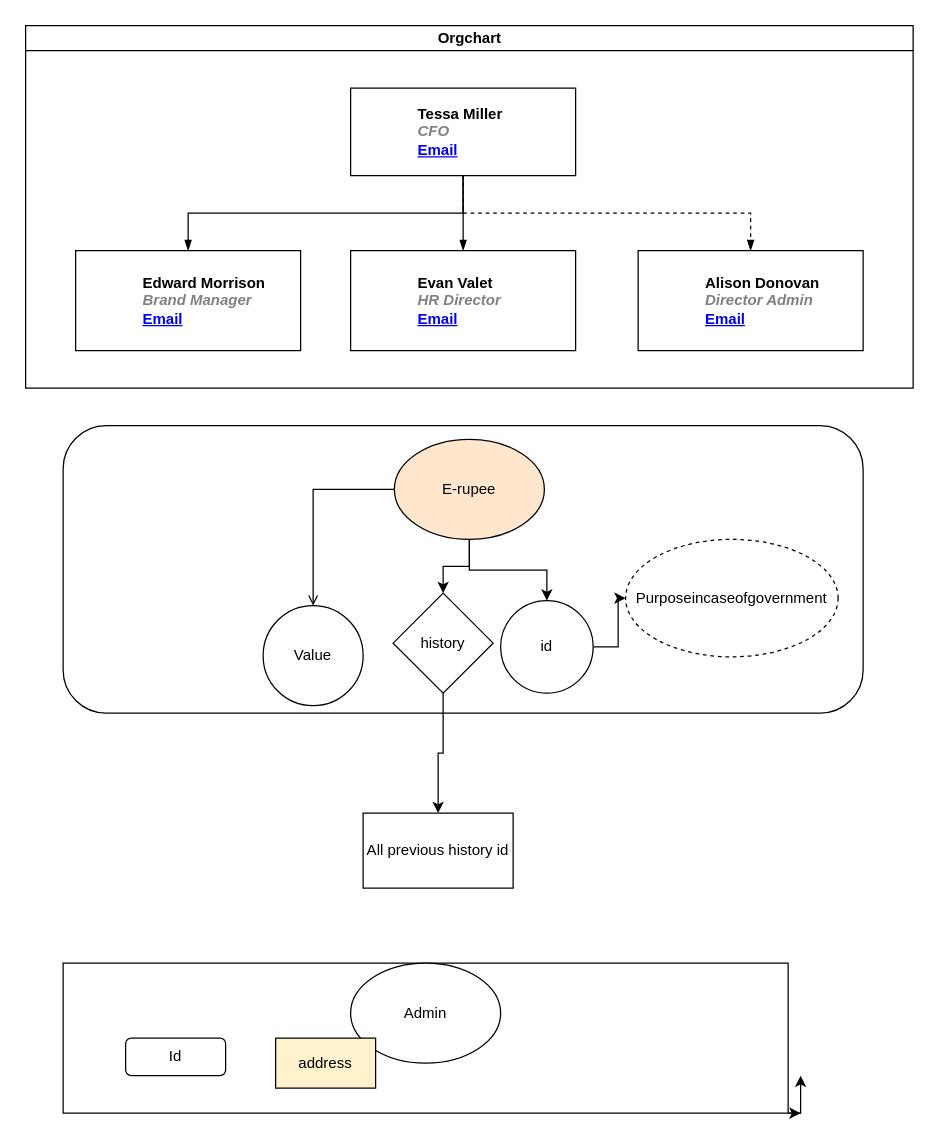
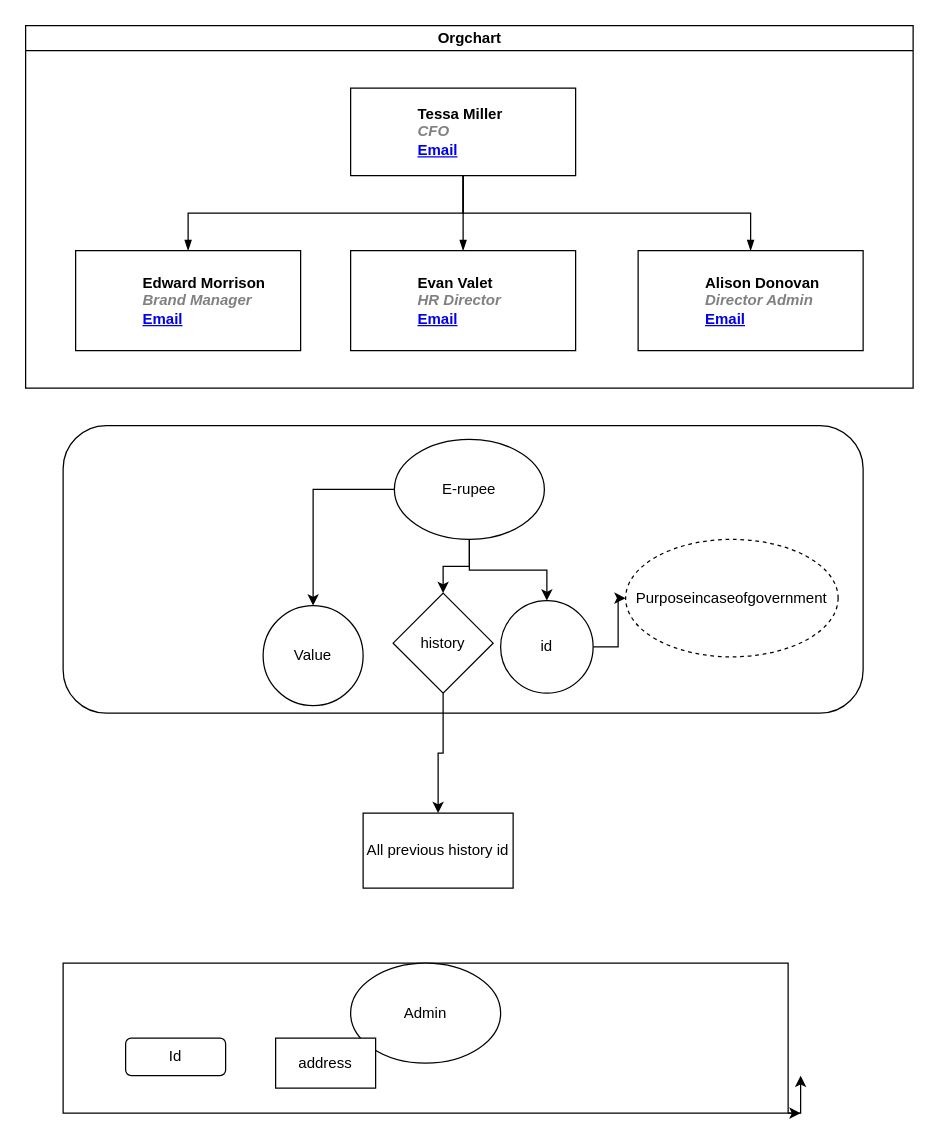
- <mxCell id="8" value="" style="endArrow=blockThin;endFill=1;fontSize=11;edgeStyle=elbowEdgeStyle;elbow=vertical;rounded=0;dashed=1;" parent="2" source="3" target="9" edge="1"><mxGeometry relative="1" as="geometry" /></mxCell>
+ <mxCell id="8" value="" style="endArrow=blockThin;endFill=1;fontSize=11;edgeStyle=elbowEdgeStyle;elbow=vertical;rounded=0;" parent="2" source="3" target="9" edge="1"><mxGeometry relative="1" as="geometry" /></mxCell>
- <mxCell id="14" value="E-rupee" style="ellipse;whiteSpace=wrap;html=1;fillColor=#ffe6cc;" vertex="1" parent="1"><mxGeometry x="315" y="351" width="120" height="80" as="geometry" /></mxCell>
+ <mxCell id="14" value="E-rupee" style="ellipse;whiteSpace=wrap;html=1;" vertex="1" parent="1"><mxGeometry x="315" y="351" width="120" height="80" as="geometry" /></mxCell>
- <mxCell id="13" style="edgeStyle=orthogonalEdgeStyle;rounded=0;orthogonalLoop=1;jettySize=auto;html=1;endArrow=open;" edge="1" parent="1" source="14" target="17"><mxGeometry relative="1" as="geometry" /></mxCell>
+ <mxCell id="13" style="edgeStyle=orthogonalEdgeStyle;rounded=0;orthogonalLoop=1;jettySize=auto;html=1;" edge="1" parent="1" source="14" target="17"><mxGeometry relative="1" as="geometry" /></mxCell>
- <mxCell id="27" value="address" style="rounded=0;whiteSpace=wrap;html=1;fillColor=#fff2cc;" vertex="1" parent="1"><mxGeometry x="220" y="830" width="80" height="40" as="geometry" /></mxCell>
+ <mxCell id="27" value="address" style="rounded=0;whiteSpace=wrap;html=1;" vertex="1" parent="1"><mxGeometry x="220" y="830" width="80" height="40" as="geometry" /></mxCell>
